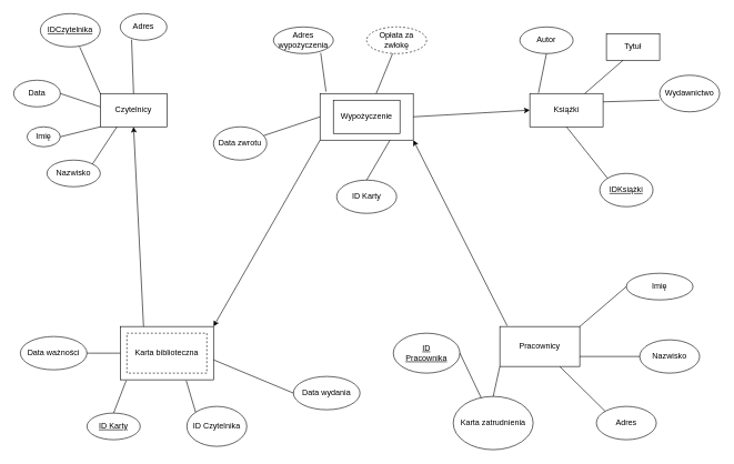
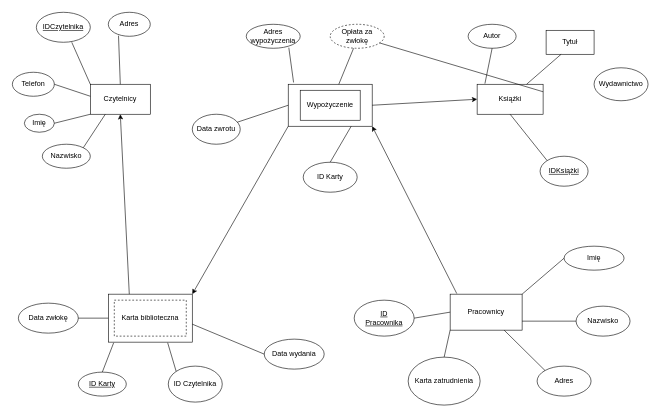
- <mxCell id="9" value="Data" style="ellipse;whiteSpace=wrap;html=1;" parent="1" vertex="1"><mxGeometry x="20" y="120" width="70" height="40" as="geometry" /></mxCell>
+ <mxCell id="9" value="Telefon" style="ellipse;whiteSpace=wrap;html=1;" parent="1" vertex="1"><mxGeometry x="20" y="120" width="70" height="40" as="geometry" /></mxCell>
- <mxCell id="30" value="" style="endArrow=none;html=1;rounded=0;entryX=0;entryY=0.682;entryDx=0;entryDy=0;entryPerimeter=0;exitX=1;exitY=0.25;exitDx=0;exitDy=0;" parent="1" source="24" target="27" edge="1"><mxGeometry width="50" height="50" relative="1" as="geometry"><mxPoint x="560" y="330" as="sourcePoint" /><mxPoint x="610" y="280" as="targetPoint" /></mxGeometry></mxCell>
+ <mxCell id="30" value="" style="endArrow=none;html=1;rounded=0;exitX=1;exitY=0.25;exitDx=0;exitDy=0;" parent="1" source="24" target="20" edge="1"><mxGeometry width="50" height="50" relative="1" as="geometry"><mxPoint x="560" y="330" as="sourcePoint" /><mxPoint x="610" y="280" as="targetPoint" /></mxGeometry></mxCell>
- <mxCell id="50" value="Data ważności" style="ellipse;whiteSpace=wrap;html=1;" vertex="1" parent="1"><mxGeometry x="30" y="505" width="100" height="50" as="geometry" /></mxCell>
+ <mxCell id="50" value="Data zwłokę" style="ellipse;whiteSpace=wrap;html=1;" vertex="1" parent="1"><mxGeometry x="30" y="505" width="100" height="50" as="geometry" /></mxCell>
- <mxCell id="45" value="" style="endArrow=none;html=1;rounded=0;exitX=1;exitY=0.5;exitDx=0;exitDy=0;" edge="1" parent="1" source="44" target="39"><mxGeometry width="50" height="50" relative="1" as="geometry"><mxPoint x="560" y="400" as="sourcePoint" /><mxPoint x="610" y="350" as="targetPoint" /></mxGeometry></mxCell>
+ <mxCell id="45" value="" style="endArrow=none;html=1;rounded=0;exitX=1;exitY=0.5;exitDx=0;exitDy=0;entryX=0;entryY=0.5;entryDx=0;entryDy=0;" edge="1" parent="1" source="44" target="35"><mxGeometry width="50" height="50" relative="1" as="geometry"><mxPoint x="560" y="400" as="sourcePoint" /><mxPoint x="610" y="350" as="targetPoint" /></mxGeometry></mxCell>
